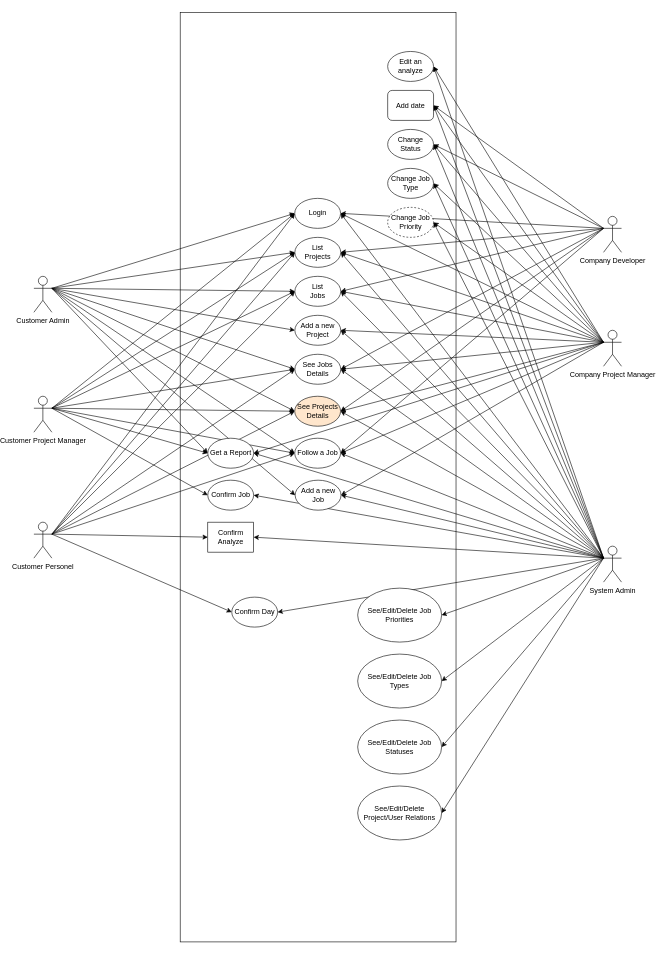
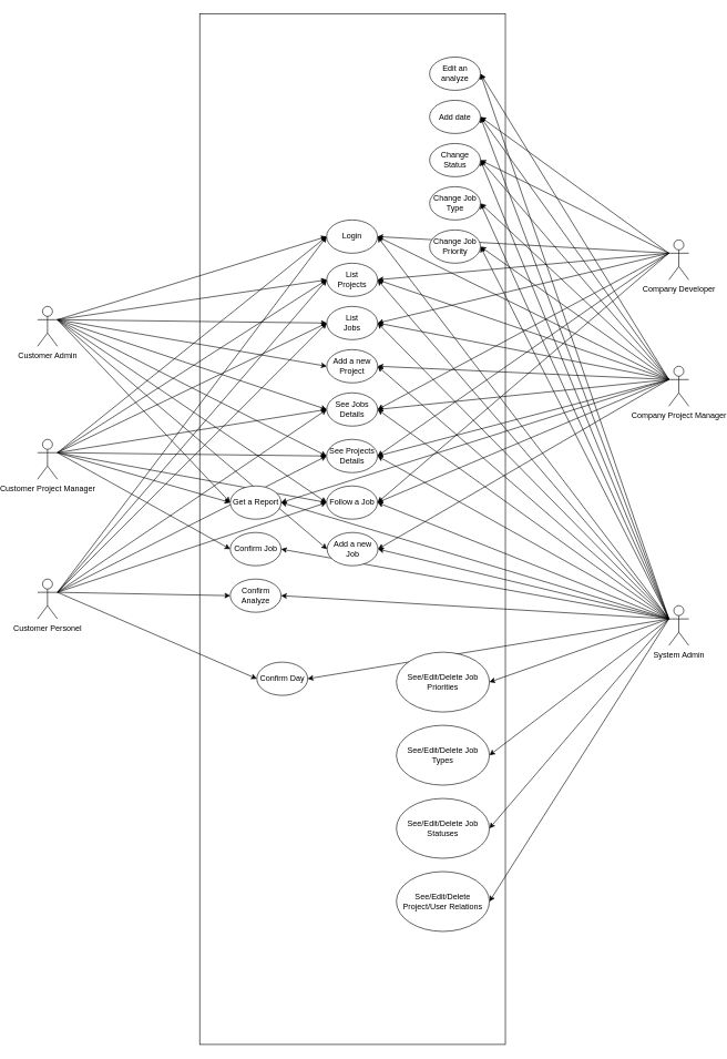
- <mxCell id="84" value="Add date" style="whiteSpace=wrap;html=1;rounded=1;" vertex="1" parent="1"><mxGeometry x="610" y="150" width="76.5" height="50" as="geometry" /></mxCell>
+ <mxCell id="84" value="Add date" style="ellipse;whiteSpace=wrap;html=1;" vertex="1" parent="1"><mxGeometry x="610" y="150" width="76.5" height="50" as="geometry" /></mxCell>
- <mxCell id="89" value="Change Job Priority" style="ellipse;whiteSpace=wrap;html=1;dashed=1;" vertex="1" parent="1"><mxGeometry x="610" y="345" width="76.5" height="50" as="geometry" /></mxCell>
+ <mxCell id="89" value="Change Job Priority" style="ellipse;whiteSpace=wrap;html=1;" vertex="1" parent="1"><mxGeometry x="610" y="345" width="76.5" height="50" as="geometry" /></mxCell>
- <mxCell id="87" value="See Projects Details" style="ellipse;whiteSpace=wrap;html=1;fillColor=#ffe6cc;" vertex="1" parent="1"><mxGeometry x="455" y="660" width="76.5" height="50" as="geometry" /></mxCell>
+ <mxCell id="87" value="See Projects Details" style="ellipse;whiteSpace=wrap;html=1;" vertex="1" parent="1"><mxGeometry x="455" y="660" width="76.5" height="50" as="geometry" /></mxCell>
- <mxCell id="82" value="Confirm Analyze" style="whiteSpace=wrap;html=1;rounded=0;" vertex="1" parent="1"><mxGeometry x="310" y="870" width="76.5" height="50" as="geometry" /></mxCell>
+ <mxCell id="82" value="Confirm Analyze" style="ellipse;whiteSpace=wrap;html=1;" vertex="1" parent="1"><mxGeometry x="310" y="870" width="76.5" height="50" as="geometry" /></mxCell>
